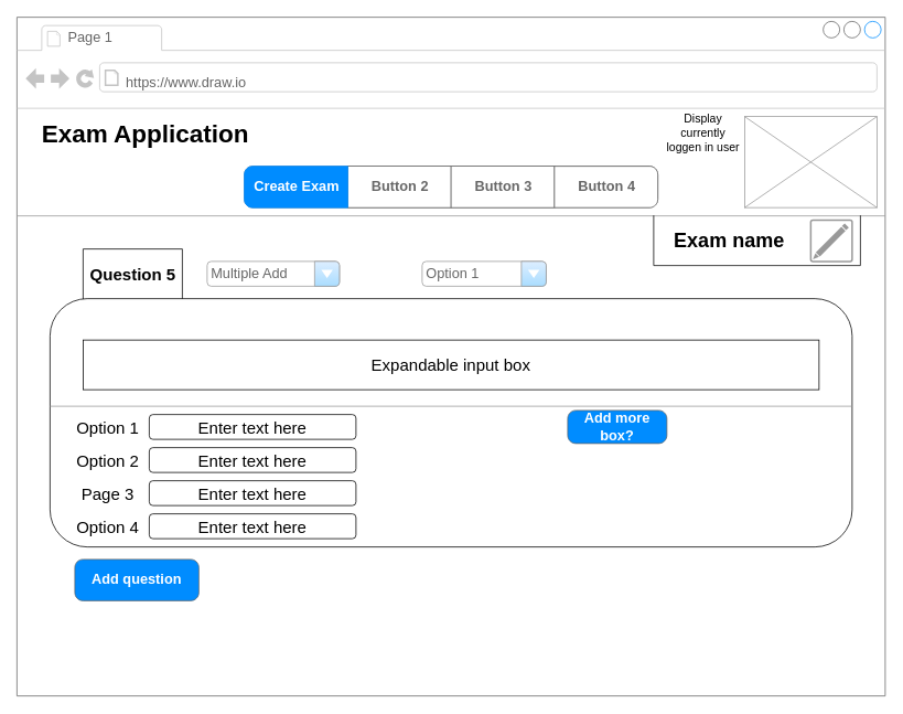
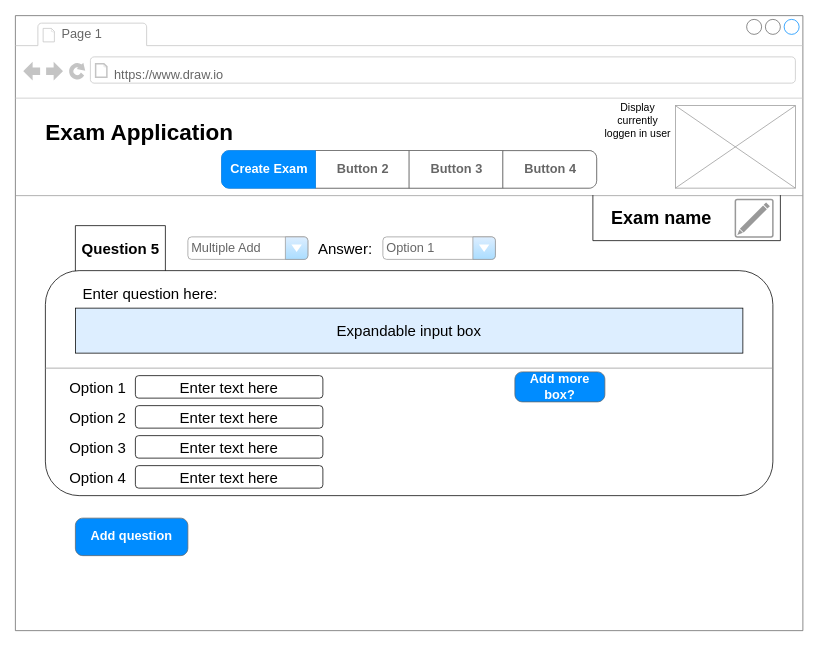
- <mxCell id="7" value="Exam Application" style="text;strokeColor=none;fillColor=none;html=1;fontSize=30;fontStyle=1;verticalAlign=middle;align=center;" parent="2" vertex="1"><mxGeometry x="20" y="115" width="270" height="50" as="geometry" /></mxCell>
+ <mxCell id="7" value="Exam Application" style="text;strokeColor=none;fillColor=none;html=1;fontSize=30;fontStyle=1;verticalAlign=middle;align=center;" parent="2" vertex="1"><mxGeometry x="30" y="130" width="270" height="50" as="geometry" /></mxCell>
+ <mxCell id="21" value="Answer:" style="text;html=1;strokeColor=none;fillColor=none;align=center;verticalAlign=middle;whiteSpace=wrap;rounded=0;fontSize=20;" vertex="1" parent="2"><mxGeometry x="390" y="300" width="100" height="20" as="geometry" /></mxCell>
+ <mxCell id="34" value="Enter question here:" style="text;html=1;strokeColor=none;fillColor=none;align=center;verticalAlign=middle;whiteSpace=wrap;rounded=0;fontSize=20;" parent="1" vertex="1"><mxGeometry x="105" y="380" width="190" height="20" as="geometry" /></mxCell>
- <mxCell id="33" value="Expandable input box" style="rounded=0;whiteSpace=wrap;html=1;fontSize=20;verticalAlign=middle;" parent="1" vertex="1"><mxGeometry x="100" y="410" width="890" height="60" as="geometry" /></mxCell>
+ <mxCell id="33" value="Expandable input box" style="rounded=0;whiteSpace=wrap;html=1;fontSize=20;verticalAlign=middle;fillColor=#ddeeff;" parent="1" vertex="1"><mxGeometry x="100" y="410" width="890" height="60" as="geometry" /></mxCell>
- <mxCell id="26" value="Page 3" style="text;html=1;strokeColor=none;fillColor=none;align=center;verticalAlign=middle;whiteSpace=wrap;rounded=0;fontSize=20;" parent="1" vertex="1"><mxGeometry x="80" y="585" width="100" height="20" as="geometry" /></mxCell>
+ <mxCell id="26" value="Option 3" style="text;html=1;strokeColor=none;fillColor=none;align=center;verticalAlign=middle;whiteSpace=wrap;rounded=0;fontSize=20;" parent="1" vertex="1"><mxGeometry x="80" y="585" width="100" height="20" as="geometry" /></mxCell>
- <mxCell id="17" value="Add question" style="strokeWidth=1;shadow=0;dashed=0;align=center;html=1;shape=mxgraph.mockup.buttons.button;strokeColor=#666666;fontColor=#ffffff;mainText=;buttonStyle=round;fontSize=17;fontStyle=1;fillColor=#008cff;whiteSpace=wrap;" parent="2" vertex="1"><mxGeometry x="70" y="655" width="150" height="50" as="geometry" /></mxCell>
+ <mxCell id="17" value="Add question" style="strokeWidth=1;shadow=0;dashed=0;align=center;html=1;shape=mxgraph.mockup.buttons.button;strokeColor=#666666;fontColor=#ffffff;mainText=;buttonStyle=round;fontSize=17;fontStyle=1;fillColor=#008cff;whiteSpace=wrap;" parent="2" vertex="1"><mxGeometry x="80" y="670" width="150" height="50" as="geometry" /></mxCell>
